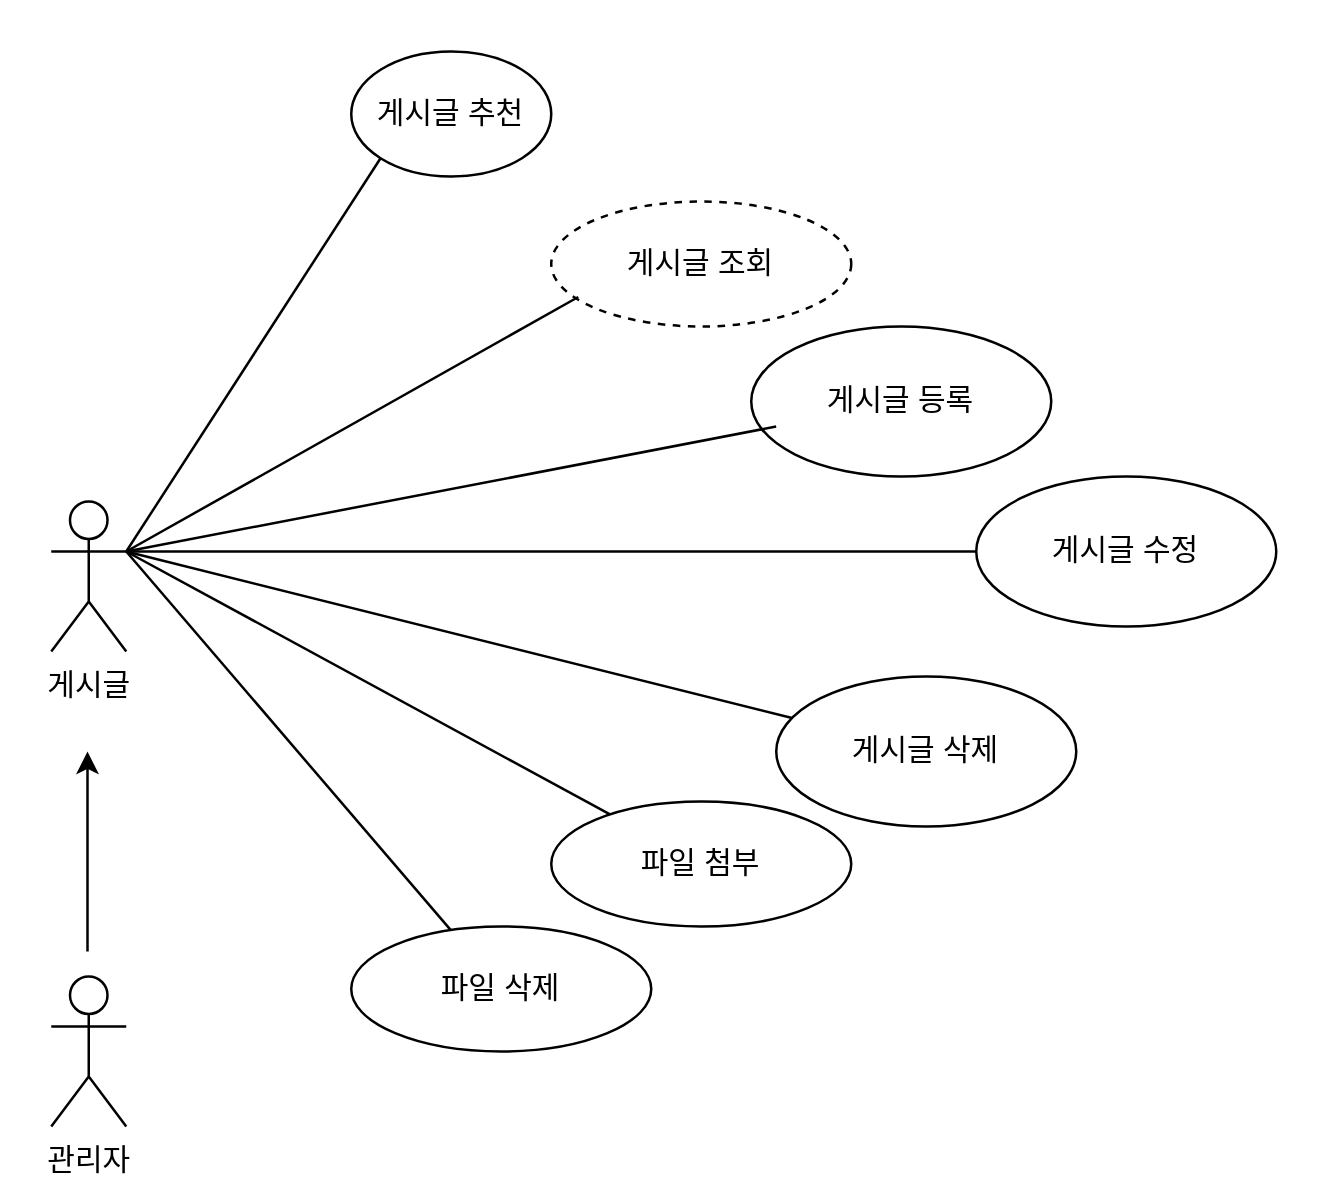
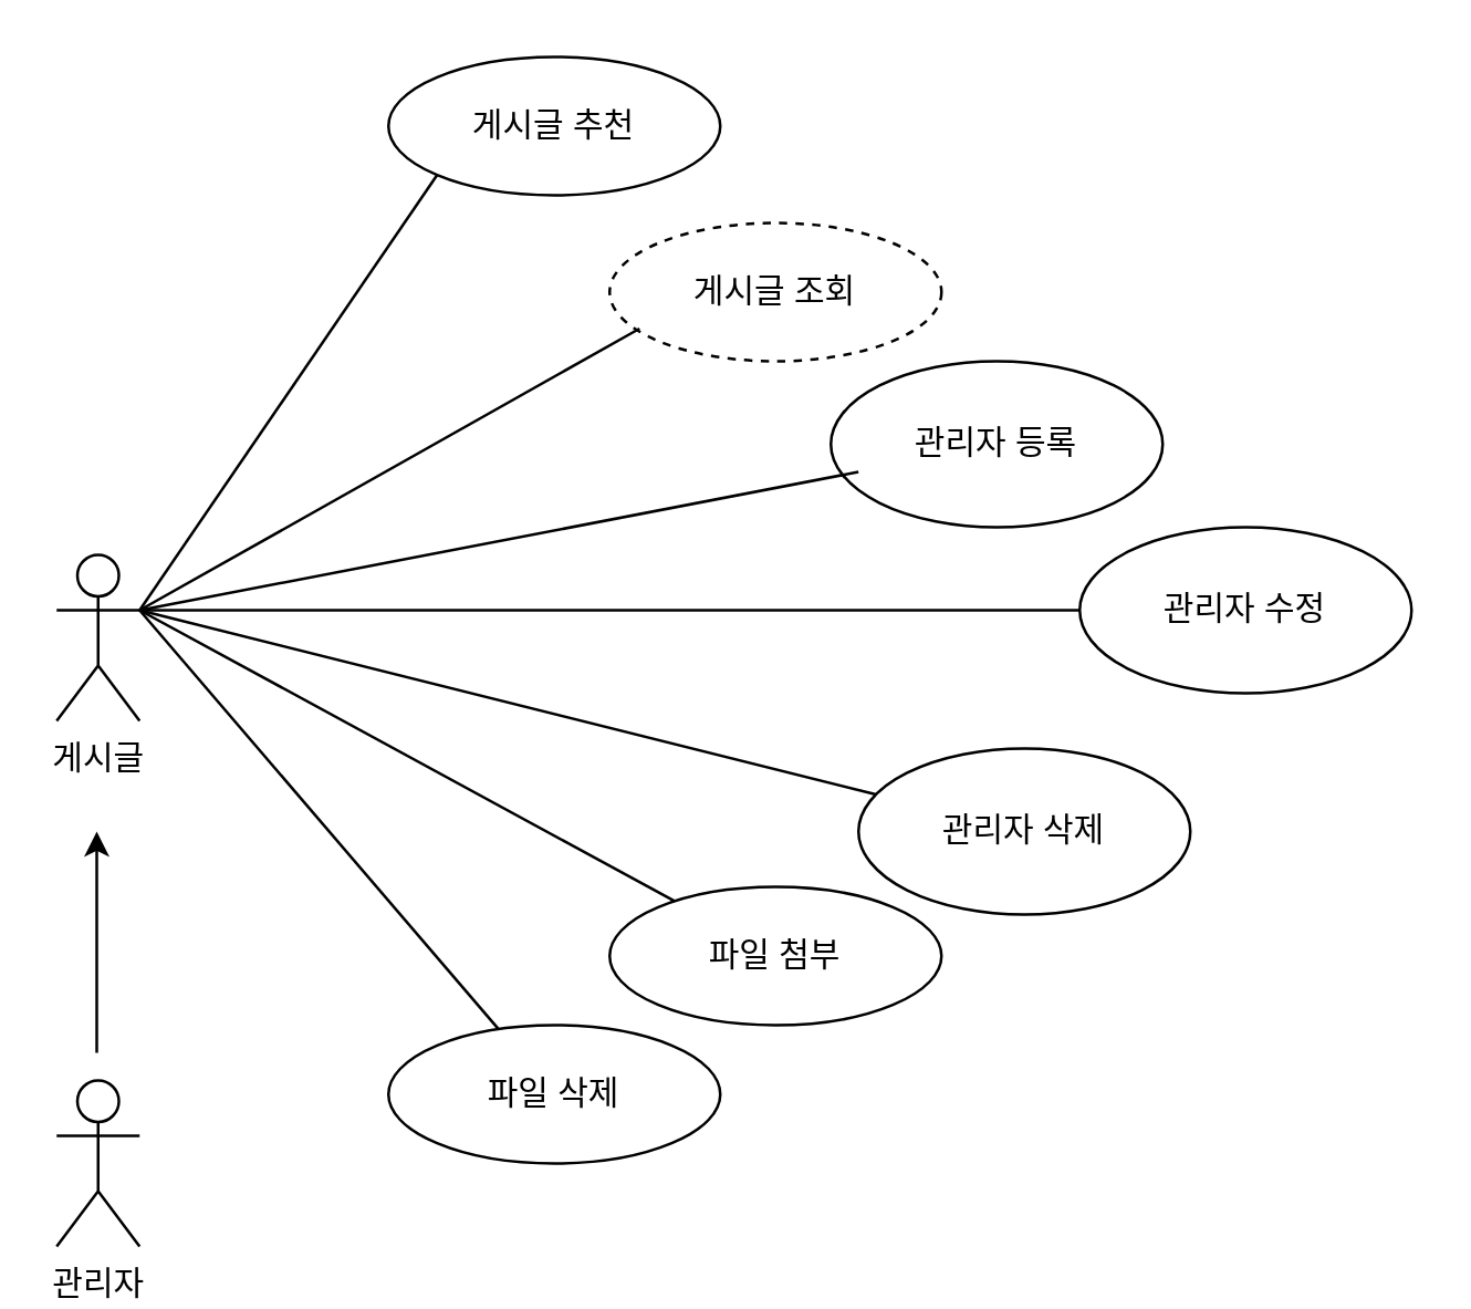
- <mxCell id="4" value="게시글 추천" style="ellipse;whiteSpace=wrap;html=1;" vertex="1" parent="1"><mxGeometry x="140" y="20" width="80" height="50" as="geometry" /></mxCell>
+ <mxCell id="4" value="게시글 추천" style="ellipse;whiteSpace=wrap;html=1;" vertex="1" parent="1"><mxGeometry x="140" y="20" width="120" height="50" as="geometry" /></mxCell>
- <mxCell id="5" value="게시글 등록" style="ellipse;whiteSpace=wrap;html=1;" vertex="1" parent="1"><mxGeometry x="300" y="130" width="120" height="60" as="geometry" /></mxCell>
+ <mxCell id="5" value="관리자 등록" style="ellipse;whiteSpace=wrap;html=1;" vertex="1" parent="1"><mxGeometry x="300" y="130" width="120" height="60" as="geometry" /></mxCell>
- <mxCell id="6" value="게시글 수정" style="ellipse;whiteSpace=wrap;html=1;" vertex="1" parent="1"><mxGeometry x="390" y="190" width="120" height="60" as="geometry" /></mxCell>
+ <mxCell id="6" value="관리자 수정" style="ellipse;whiteSpace=wrap;html=1;" vertex="1" parent="1"><mxGeometry x="390" y="190" width="120" height="60" as="geometry" /></mxCell>
- <mxCell id="7" value="게시글 삭제" style="ellipse;whiteSpace=wrap;html=1;" vertex="1" parent="1"><mxGeometry x="310" y="270" width="120" height="60" as="geometry" /></mxCell>
+ <mxCell id="7" value="관리자 삭제" style="ellipse;whiteSpace=wrap;html=1;" vertex="1" parent="1"><mxGeometry x="310" y="270" width="120" height="60" as="geometry" /></mxCell>
